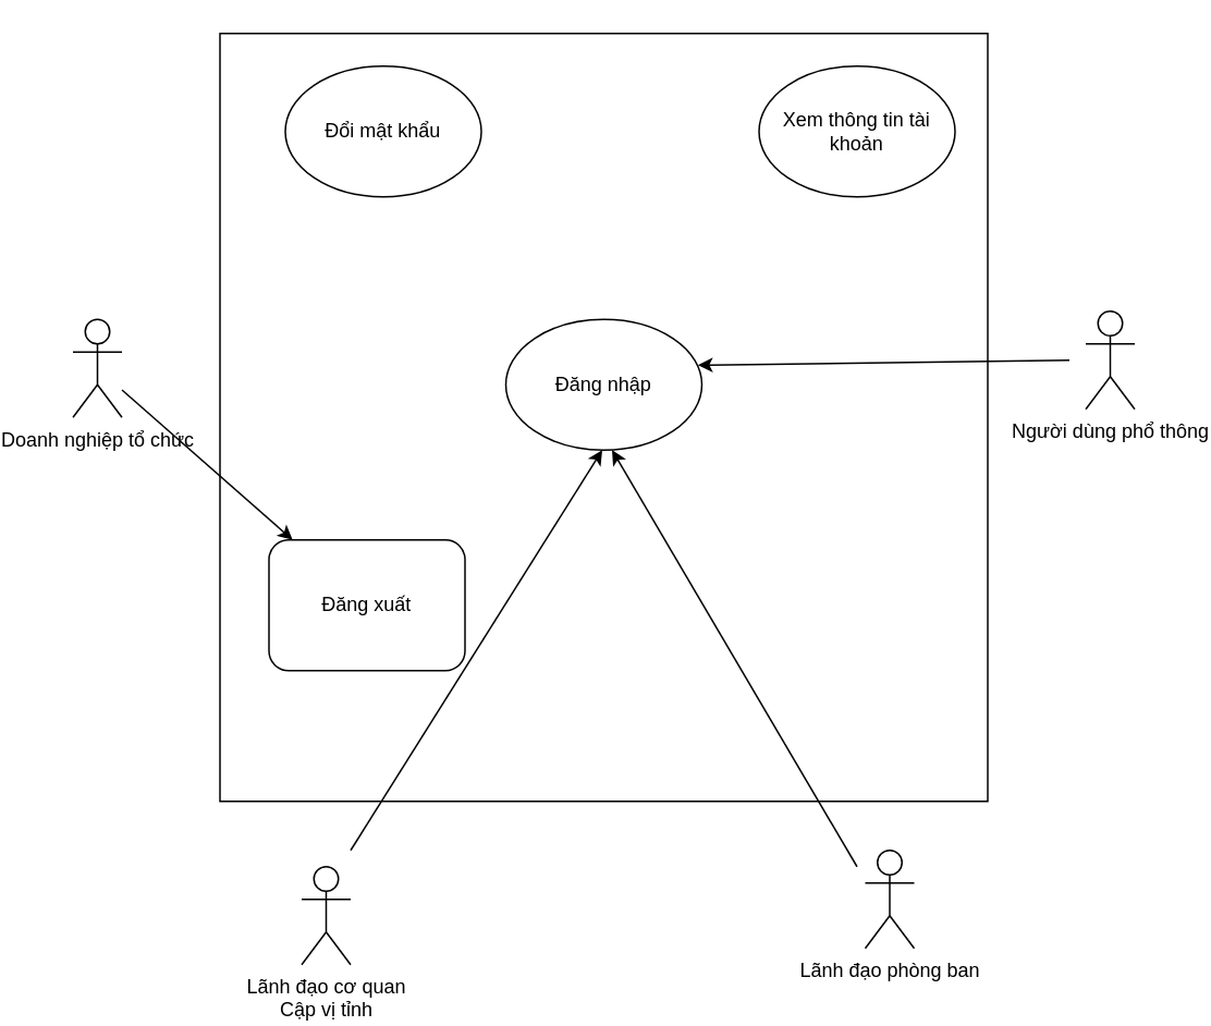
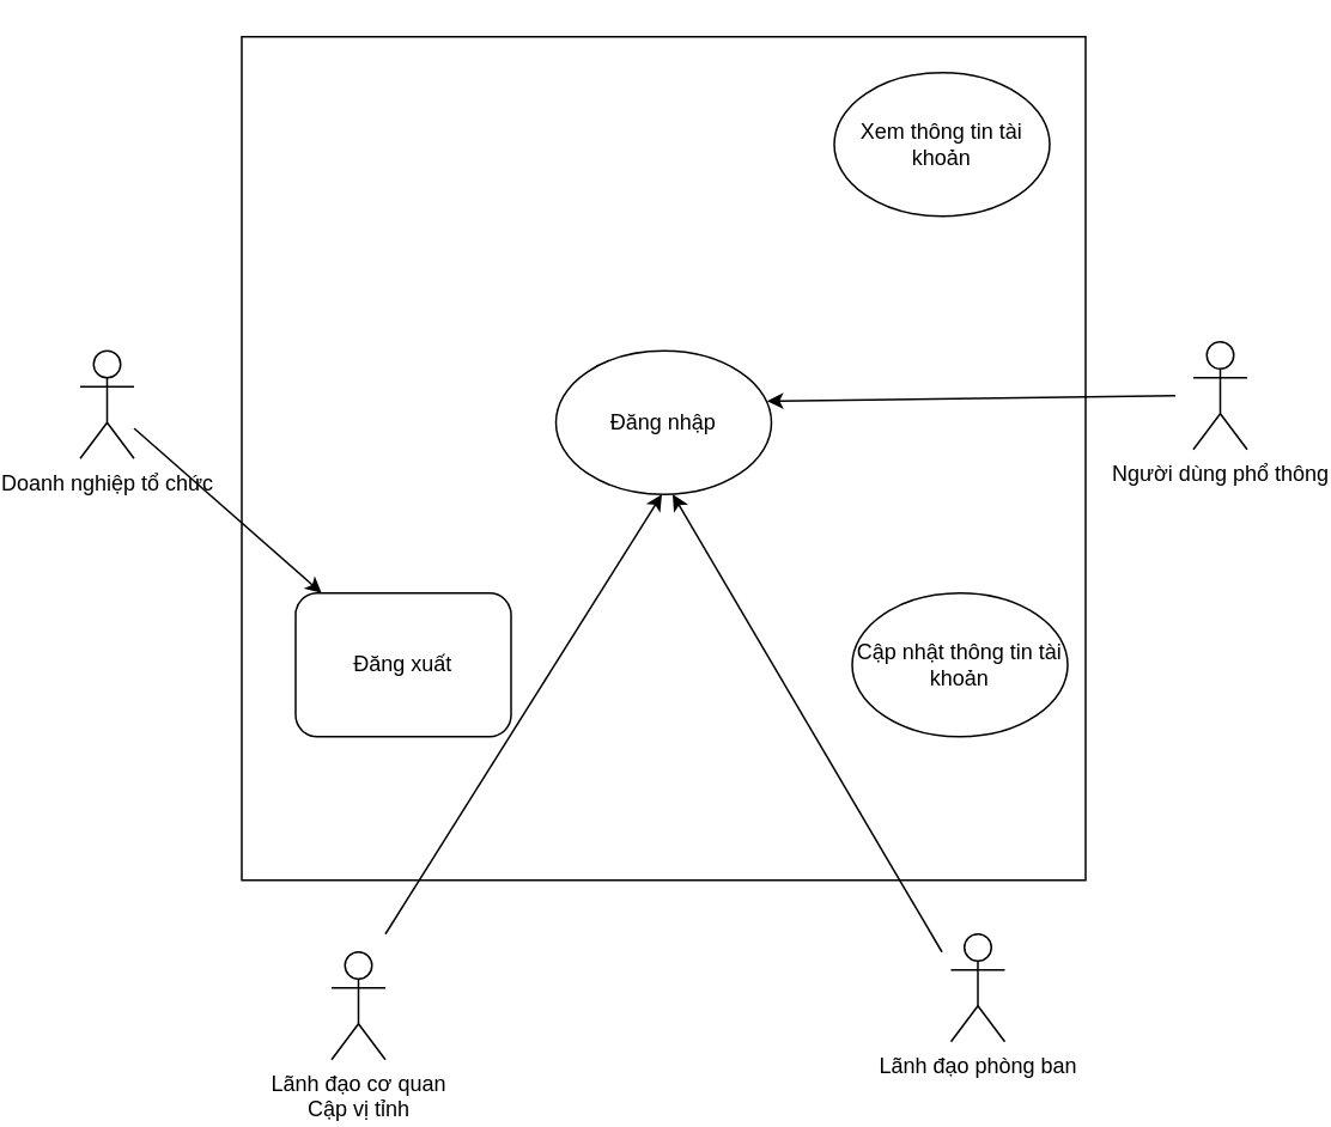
- <mxCell id="6" value="Đổi mật khẩu" style="ellipse;whiteSpace=wrap;html=1;" vertex="1" parent="1"><mxGeometry x="150" y="40" width="120" height="80" as="geometry" /></mxCell>
+ <mxCell id="4" value="Cập nhật thông tin tài khoản" style="ellipse;whiteSpace=wrap;html=1;" vertex="1" parent="1"><mxGeometry x="450" y="330" width="120" height="80" as="geometry" /></mxCell>
